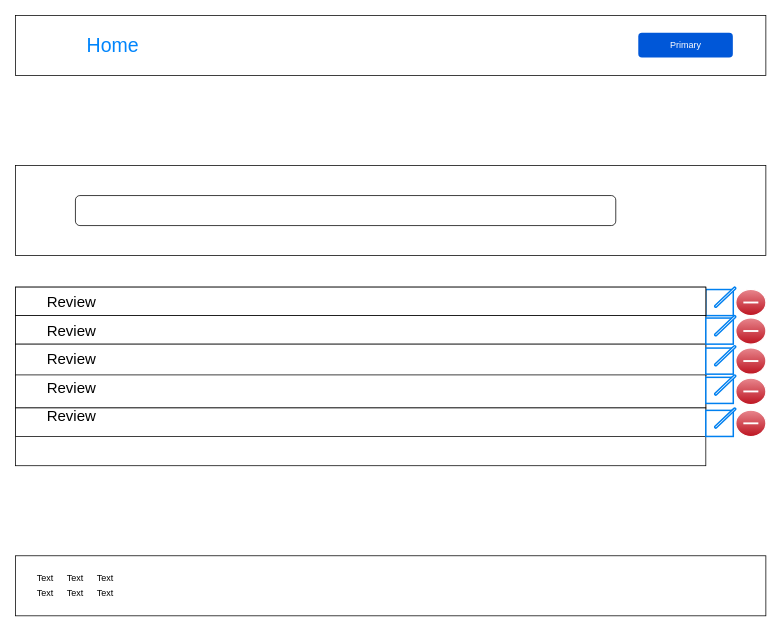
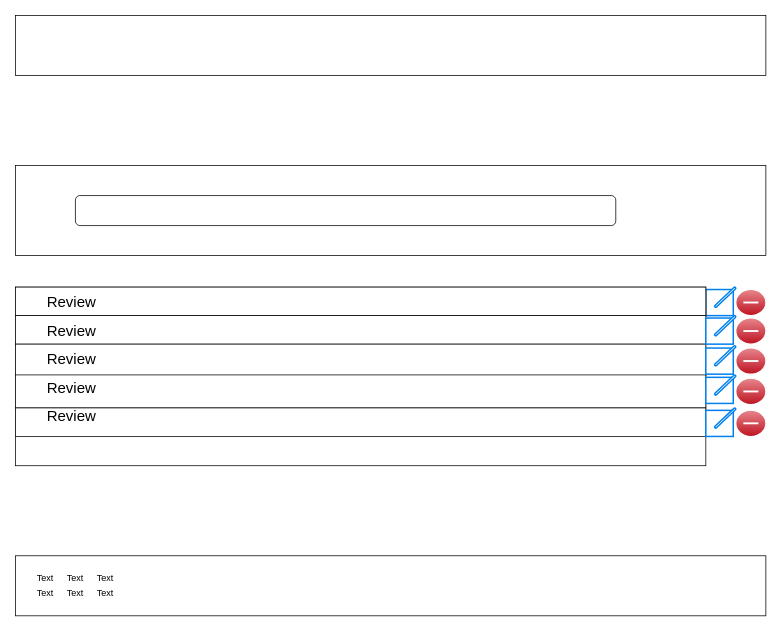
- <mxCell id="15" value="&lt;font style=&quot;font-size: 26px&quot;&gt;Home&lt;/font&gt;" style="html=1;shadow=0;dashed=0;shape=mxgraph.bootstrap.rrect;rSize=5;strokeColor=none;strokeWidth=1;fillColor=none;fontColor=#0085FC;whiteSpace=wrap;align=center;verticalAlign=middle;spacingLeft=0;fontStyle=0;fontSize=16;spacing=5;rounded=1;" vertex="1" parent="1"><mxGeometry x="70" y="40" width="160" height="40" as="geometry" /></mxCell>
- <mxCell id="3" value="Primary" style="rounded=1;fillColor=#0057D8;strokeColor=none;html=1;fontColor=#ffffff;align=center;verticalAlign=middle;fontStyle=0;fontSize=12" vertex="1" parent="1"><mxGeometry x="850" y="43" width="126" height="33" as="geometry" /></mxCell>
